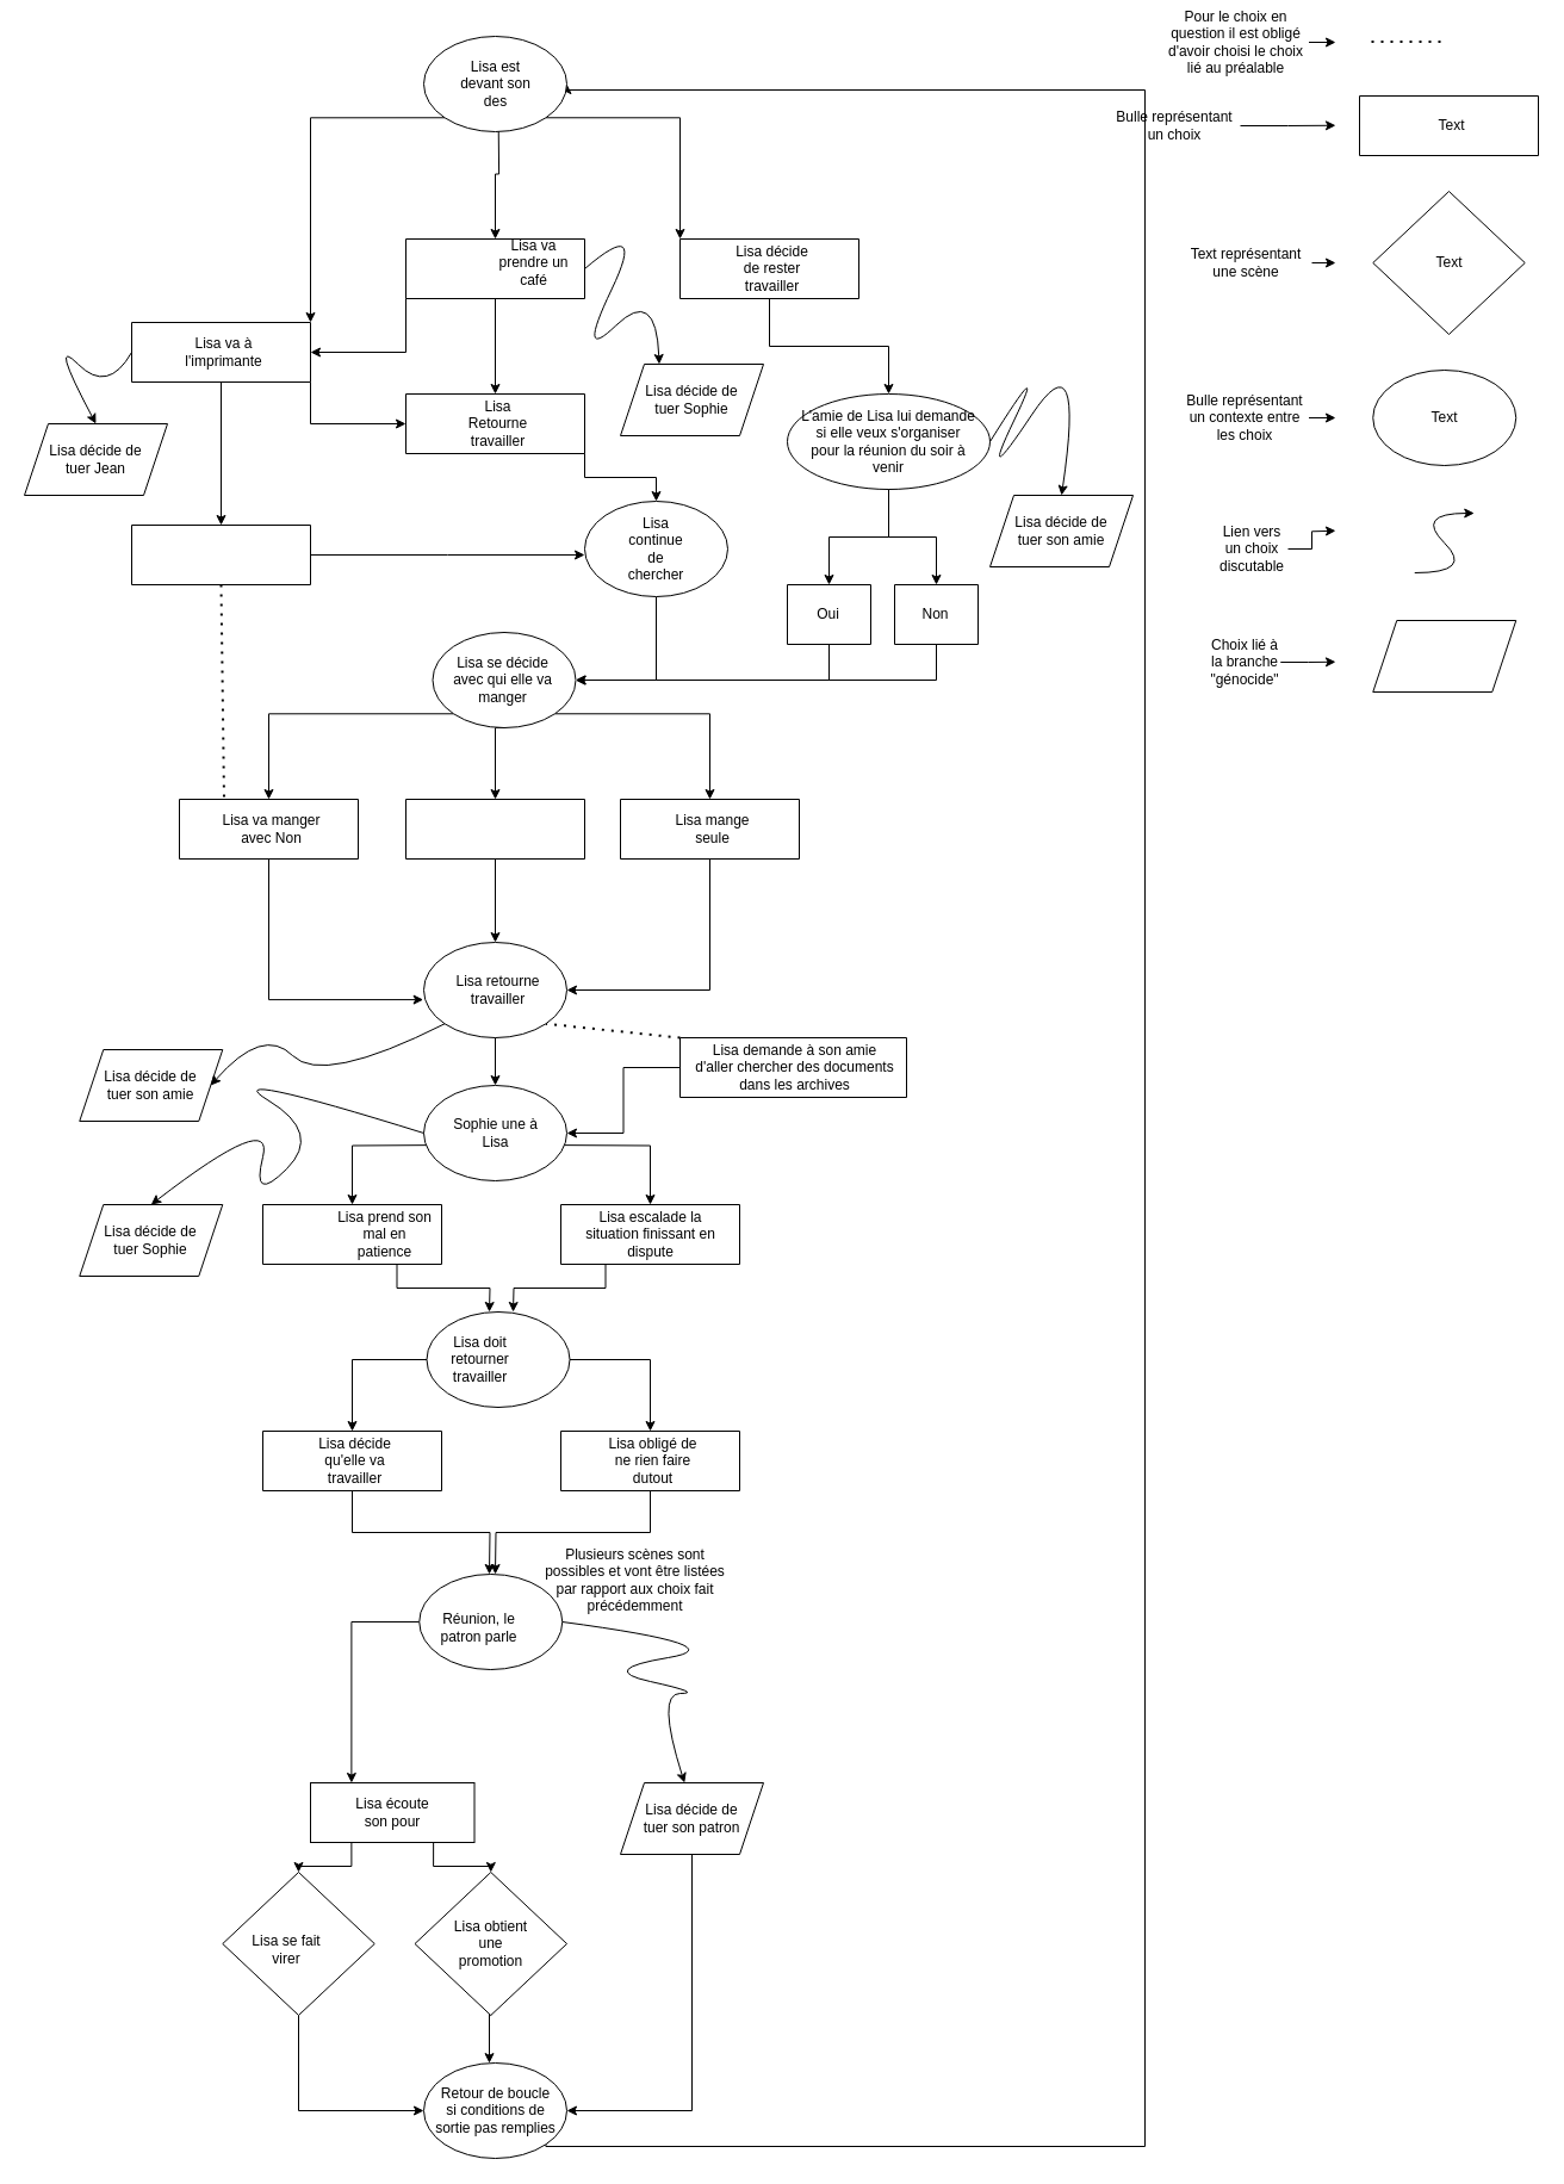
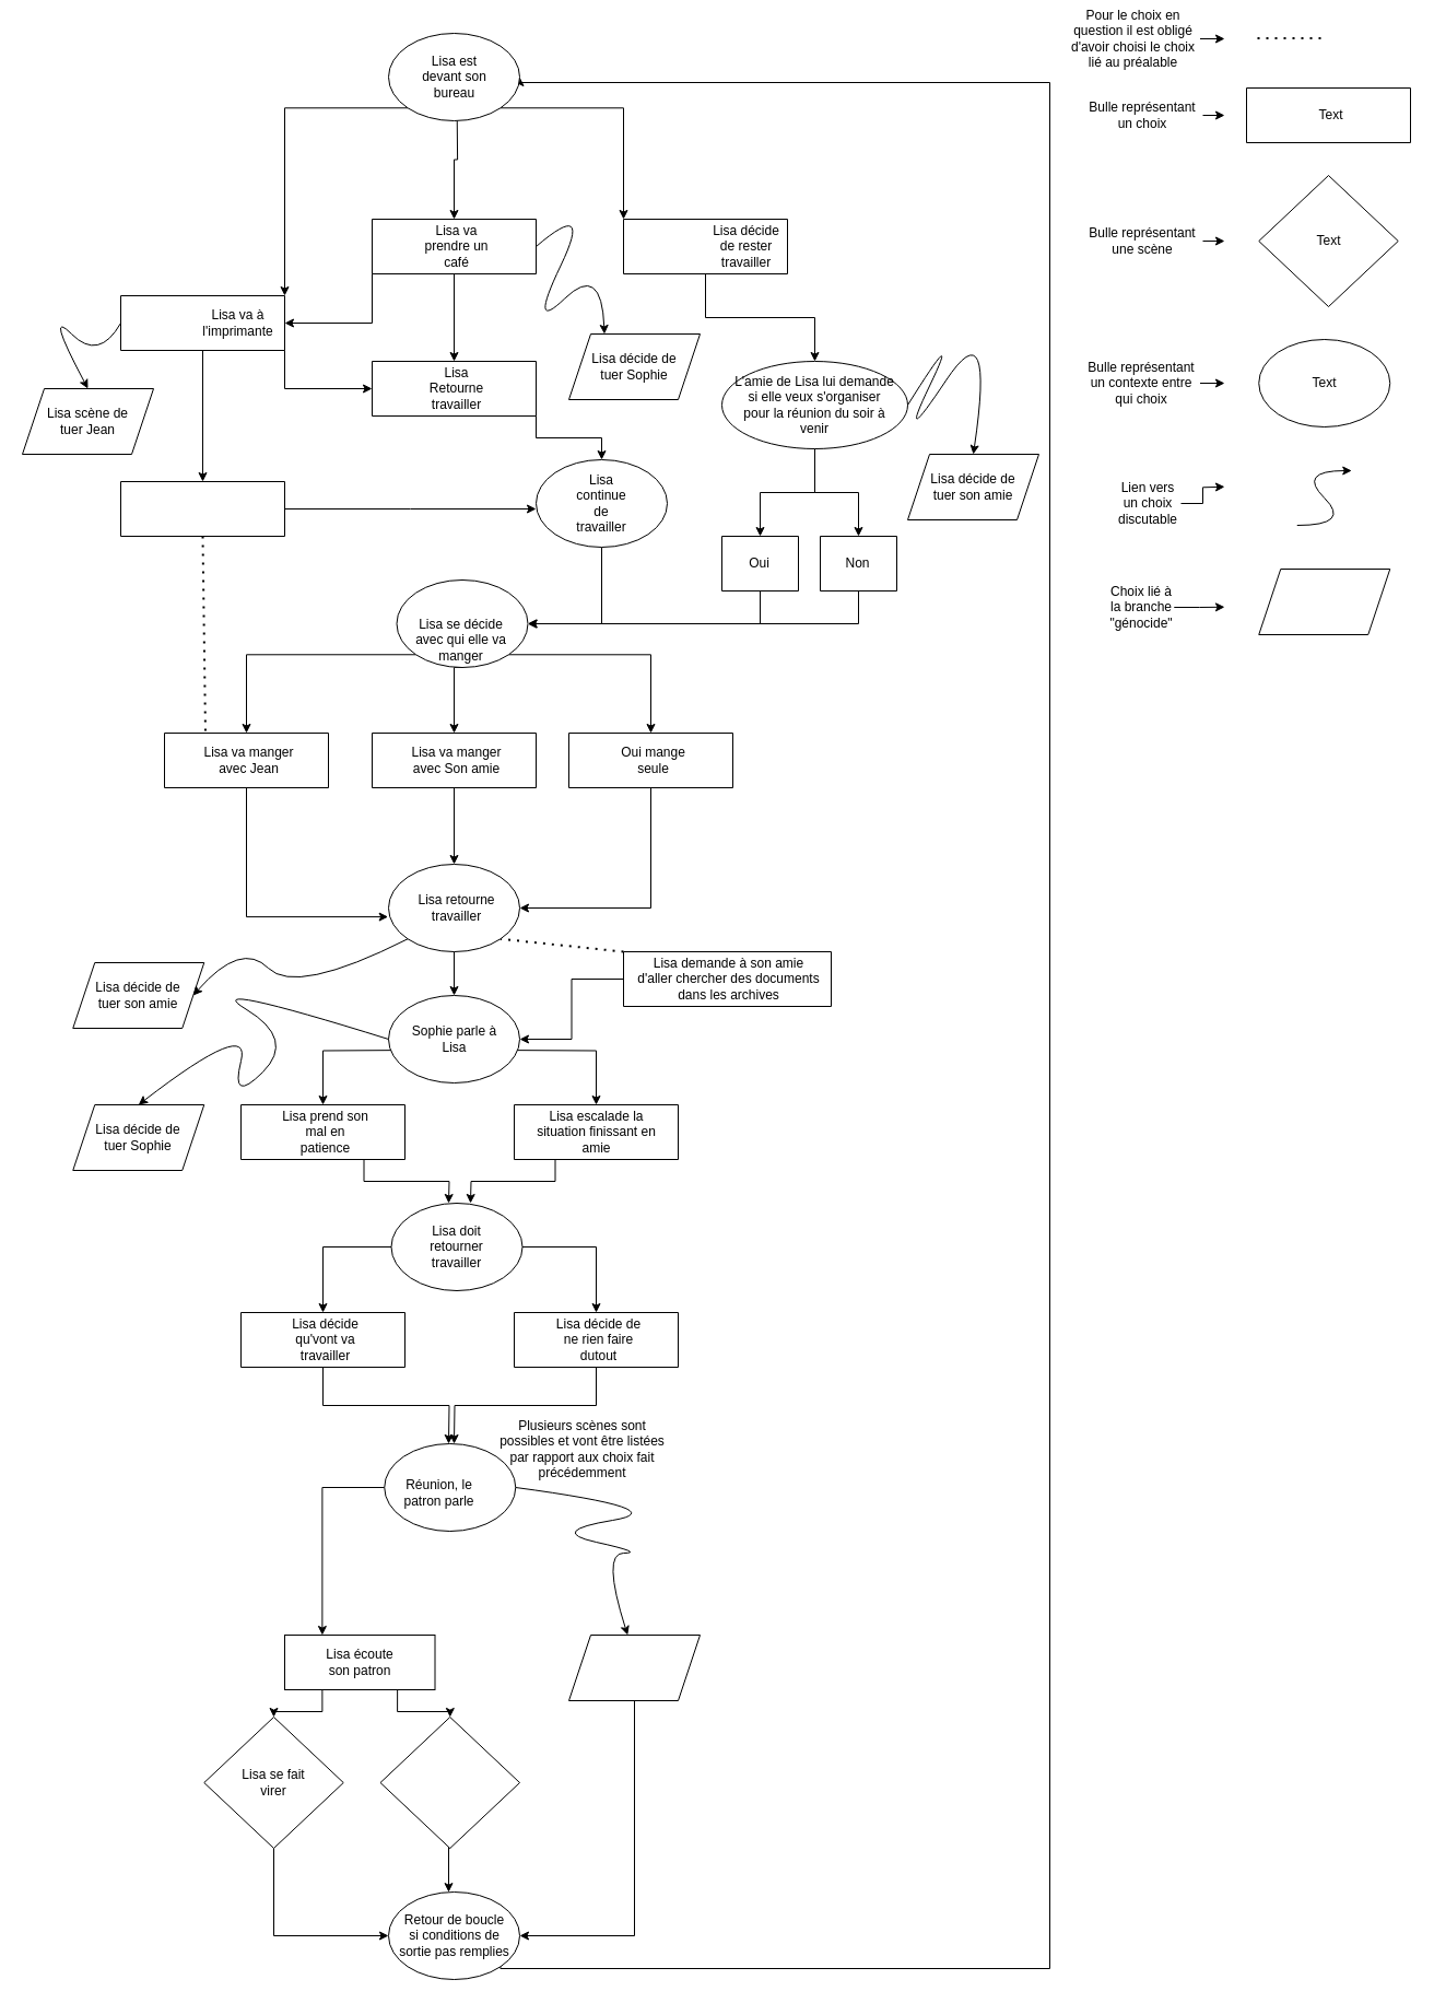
- <mxCell id="97" value="Lisa est devant son des" style="text;html=1;align=center;verticalAlign=middle;whiteSpace=wrap;rounded=0;" vertex="1" parent="1"><mxGeometry x="382.5" y="55" width="65" height="30" as="geometry" /></mxCell>
+ <mxCell id="97" value="Lisa est devant son bureau" style="text;html=1;align=center;verticalAlign=middle;whiteSpace=wrap;rounded=0;" vertex="1" parent="1"><mxGeometry x="382.5" y="55" width="65" height="30" as="geometry" /></mxCell>
- <mxCell id="87" value="Bulle représentant un choix" style="text;html=1;align=center;verticalAlign=middle;whiteSpace=wrap;rounded=0;" vertex="1" parent="1"><mxGeometry x="930" y="90" width="110" height="30" as="geometry" /></mxCell>
+ <mxCell id="87" value="Bulle représentant un choix" style="text;html=1;align=center;verticalAlign=middle;whiteSpace=wrap;rounded=0;" vertex="1" parent="1"><mxGeometry x="990" y="90" width="110" height="30" as="geometry" /></mxCell>
- <mxCell id="23" value="Lisa va prendre un café" style="text;html=1;align=center;verticalAlign=middle;whiteSpace=wrap;rounded=0;" vertex="1" parent="22"><mxGeometry x="75" y="5" width="65" height="30" as="geometry" /></mxCell>
+ <mxCell id="23" value="Lisa va prendre un café" style="text;html=1;align=center;verticalAlign=middle;whiteSpace=wrap;rounded=0;" vertex="1" parent="22"><mxGeometry x="45" y="10" width="65" height="30" as="geometry" /></mxCell>
- <mxCell id="91" value="Text représentant une scène" style="text;html=1;align=center;verticalAlign=middle;whiteSpace=wrap;rounded=0;" vertex="1" parent="1"><mxGeometry x="990" y="205" width="110" height="30" as="geometry" /></mxCell>
+ <mxCell id="91" value="Bulle représentant une scène" style="text;html=1;align=center;verticalAlign=middle;whiteSpace=wrap;rounded=0;" vertex="1" parent="1"><mxGeometry x="990" y="205" width="110" height="30" as="geometry" /></mxCell>
- <mxCell id="19" value="Lisa décide de rester travailler" style="text;html=1;align=center;verticalAlign=middle;whiteSpace=wrap;rounded=0;" vertex="1" parent="18"><mxGeometry x="45" y="10" width="65" height="30" as="geometry" /></mxCell>
+ <mxCell id="19" value="Lisa décide de rester travailler" style="text;html=1;align=center;verticalAlign=middle;whiteSpace=wrap;rounded=0;" vertex="1" parent="18"><mxGeometry x="80" y="10" width="65" height="30" as="geometry" /></mxCell>
- <mxCell id="27" value="Lisa va à l'imprimante" style="text;html=1;align=center;verticalAlign=middle;whiteSpace=wrap;rounded=0;" vertex="1" parent="26"><mxGeometry x="45" y="10" width="65" height="30" as="geometry" /></mxCell>
+ <mxCell id="27" value="Lisa va à l'imprimante" style="text;html=1;align=center;verticalAlign=middle;whiteSpace=wrap;rounded=0;" vertex="1" parent="26"><mxGeometry x="75" y="10" width="65" height="30" as="geometry" /></mxCell>
- <mxCell id="95" value="Bulle représentant un contexte entre les choix" style="text;html=1;align=center;verticalAlign=middle;whiteSpace=wrap;rounded=0;" vertex="1" parent="1"><mxGeometry x="990" y="335" width="107.5" height="30" as="geometry" /></mxCell>
+ <mxCell id="95" value="Bulle représentant un contexte entre qui choix" style="text;html=1;align=center;verticalAlign=middle;whiteSpace=wrap;rounded=0;" vertex="1" parent="1"><mxGeometry x="990" y="335" width="107.5" height="30" as="geometry" /></mxCell>
- <mxCell id="118" value="Lisa décide de tuer Jean" style="text;html=1;align=center;verticalAlign=middle;whiteSpace=wrap;rounded=0;" vertex="1" parent="1"><mxGeometry x="36.88" y="370" width="86.25" height="30" as="geometry" /></mxCell>
+ <mxCell id="118" value="Lisa scène de tuer Jean" style="text;html=1;align=center;verticalAlign=middle;whiteSpace=wrap;rounded=0;" vertex="1" parent="1"><mxGeometry x="36.88" y="370" width="86.25" height="30" as="geometry" /></mxCell>
- <mxCell id="100" value="Lisa continue de chercher" style="text;html=1;align=center;verticalAlign=middle;whiteSpace=wrap;rounded=0;" vertex="1" parent="1"><mxGeometry x="520" y="445" width="60" height="30" as="geometry" /></mxCell>
+ <mxCell id="100" value="Lisa continue de travailler" style="text;html=1;align=center;verticalAlign=middle;whiteSpace=wrap;rounded=0;" vertex="1" parent="1"><mxGeometry x="520" y="445" width="60" height="30" as="geometry" /></mxCell>
- <mxCell id="102" value="Lisa se décide avec qui elle va manger" style="text;html=1;align=center;verticalAlign=middle;whiteSpace=wrap;rounded=0;" vertex="1" parent="1"><mxGeometry x="378.75" y="555" width="85" height="30" as="geometry" /></mxCell>
+ <mxCell id="102" value="Lisa se décide avec qui elle va manger" style="text;html=1;align=center;verticalAlign=middle;whiteSpace=wrap;rounded=0;" vertex="1" parent="1"><mxGeometry x="378.75" y="570" width="85" height="30" as="geometry" /></mxCell>
- <mxCell id="36" value="Lisa va manger avec Non" style="text;html=1;align=center;verticalAlign=middle;whiteSpace=wrap;rounded=0;" vertex="1" parent="35"><mxGeometry x="35" y="10" width="85" height="30" as="geometry" /></mxCell>
+ <mxCell id="36" value="Lisa va manger avec Jean" style="text;html=1;align=center;verticalAlign=middle;whiteSpace=wrap;rounded=0;" vertex="1" parent="35"><mxGeometry x="35" y="10" width="85" height="30" as="geometry" /></mxCell>
+ <mxCell id="39" value="Lisa va manger avec Son amie" style="text;html=1;align=center;verticalAlign=middle;whiteSpace=wrap;rounded=0;" vertex="1" parent="38"><mxGeometry x="35" y="10" width="85" height="30" as="geometry" /></mxCell>
- <mxCell id="42" value="Lisa mange seule" style="text;html=1;align=center;verticalAlign=middle;whiteSpace=wrap;rounded=0;" vertex="1" parent="41"><mxGeometry x="35" y="10" width="85" height="30" as="geometry" /></mxCell>
+ <mxCell id="42" value="Oui mange seule" style="text;html=1;align=center;verticalAlign=middle;whiteSpace=wrap;rounded=0;" vertex="1" parent="41"><mxGeometry x="35" y="10" width="85" height="30" as="geometry" /></mxCell>
- <mxCell id="106" value="Sophie une à Lisa" style="text;html=1;align=center;verticalAlign=middle;whiteSpace=wrap;rounded=0;" vertex="1" parent="1"><mxGeometry x="372.5" y="935" width="85" height="30" as="geometry" /></mxCell>
+ <mxCell id="106" value="Sophie parle à Lisa" style="text;html=1;align=center;verticalAlign=middle;whiteSpace=wrap;rounded=0;" vertex="1" parent="1"><mxGeometry x="372.5" y="935" width="85" height="30" as="geometry" /></mxCell>
- <mxCell id="62" value="Lisa prend son mal en patience" style="text;html=1;align=center;verticalAlign=middle;whiteSpace=wrap;rounded=0;" vertex="1" parent="61"><mxGeometry x="60" y="10" width="85" height="30" as="geometry" /></mxCell>
+ <mxCell id="62" value="Lisa prend son mal en patience" style="text;html=1;align=center;verticalAlign=middle;whiteSpace=wrap;rounded=0;" vertex="1" parent="61"><mxGeometry x="35" y="10" width="85" height="30" as="geometry" /></mxCell>
- <mxCell id="59" value="Lisa escalade la situation finissant en dispute" style="text;html=1;align=center;verticalAlign=middle;whiteSpace=wrap;rounded=0;" vertex="1" parent="58"><mxGeometry x="17.5" y="10" width="115" height="30" as="geometry" /></mxCell>
+ <mxCell id="59" value="Lisa escalade la situation finissant en amie" style="text;html=1;align=center;verticalAlign=middle;whiteSpace=wrap;rounded=0;" vertex="1" parent="58"><mxGeometry x="17.5" y="10" width="115" height="30" as="geometry" /></mxCell>
- <mxCell id="107" value="Lisa doit retourner travailler" style="text;html=1;align=center;verticalAlign=middle;whiteSpace=wrap;rounded=0;" vertex="1" parent="1"><mxGeometry x="360" y="1125" width="85" height="30" as="geometry" /></mxCell>
+ <mxCell id="107" value="Lisa doit retourner travailler" style="text;html=1;align=center;verticalAlign=middle;whiteSpace=wrap;rounded=0;" vertex="1" parent="1"><mxGeometry x="375" y="1125" width="85" height="30" as="geometry" /></mxCell>
- <mxCell id="69" value="Lisa décide qu'elle va travailler" style="text;html=1;align=center;verticalAlign=middle;whiteSpace=wrap;rounded=0;" vertex="1" parent="68"><mxGeometry x="35" y="10" width="85" height="30" as="geometry" /></mxCell>
+ <mxCell id="69" value="Lisa décide qu'vont va travailler" style="text;html=1;align=center;verticalAlign=middle;whiteSpace=wrap;rounded=0;" vertex="1" parent="68"><mxGeometry x="35" y="10" width="85" height="30" as="geometry" /></mxCell>
- <mxCell id="72" value="Lisa obligé de ne rien faire dutout" style="text;html=1;align=center;verticalAlign=middle;whiteSpace=wrap;rounded=0;" vertex="1" parent="71"><mxGeometry x="35" y="10" width="85" height="30" as="geometry" /></mxCell>
+ <mxCell id="72" value="Lisa décide de ne rien faire dutout" style="text;html=1;align=center;verticalAlign=middle;whiteSpace=wrap;rounded=0;" vertex="1" parent="71"><mxGeometry x="35" y="10" width="85" height="30" as="geometry" /></mxCell>
- <mxCell id="112" value="Lisa écoute son pour" style="text;html=1;align=center;verticalAlign=middle;whiteSpace=wrap;rounded=0;" vertex="1" parent="1"><mxGeometry x="285.63" y="1505" width="86.25" height="30" as="geometry" /></mxCell>
+ <mxCell id="112" value="Lisa écoute son patron" style="text;html=1;align=center;verticalAlign=middle;whiteSpace=wrap;rounded=0;" vertex="1" parent="1"><mxGeometry x="285.63" y="1505" width="86.25" height="30" as="geometry" /></mxCell>
- <mxCell id="80" value="Lisa décide de tuer son patron" style="text;html=1;align=center;verticalAlign=middle;whiteSpace=wrap;rounded=0;" vertex="1" parent="1"><mxGeometry x="536.88" y="1510" width="86.25" height="30" as="geometry" /></mxCell>
- <mxCell id="78" value="Lisa obtient une promotion" style="text;html=1;align=center;verticalAlign=middle;whiteSpace=wrap;rounded=0;" vertex="1" parent="1"><mxGeometry x="378.75" y="1615" width="65" height="30" as="geometry" /></mxCell>
- <mxCell id="79" value="Lisa se fait virer" style="text;html=1;align=center;verticalAlign=middle;whiteSpace=wrap;rounded=0;" vertex="1" parent="1"><mxGeometry x="210" y="1620" width="60" height="30" as="geometry" /></mxCell>
+ <mxCell id="79" value="Lisa se fait virer" style="text;html=1;align=center;verticalAlign=middle;whiteSpace=wrap;rounded=0;" vertex="1" parent="1"><mxGeometry x="220" y="1615" width="60" height="30" as="geometry" /></mxCell>
